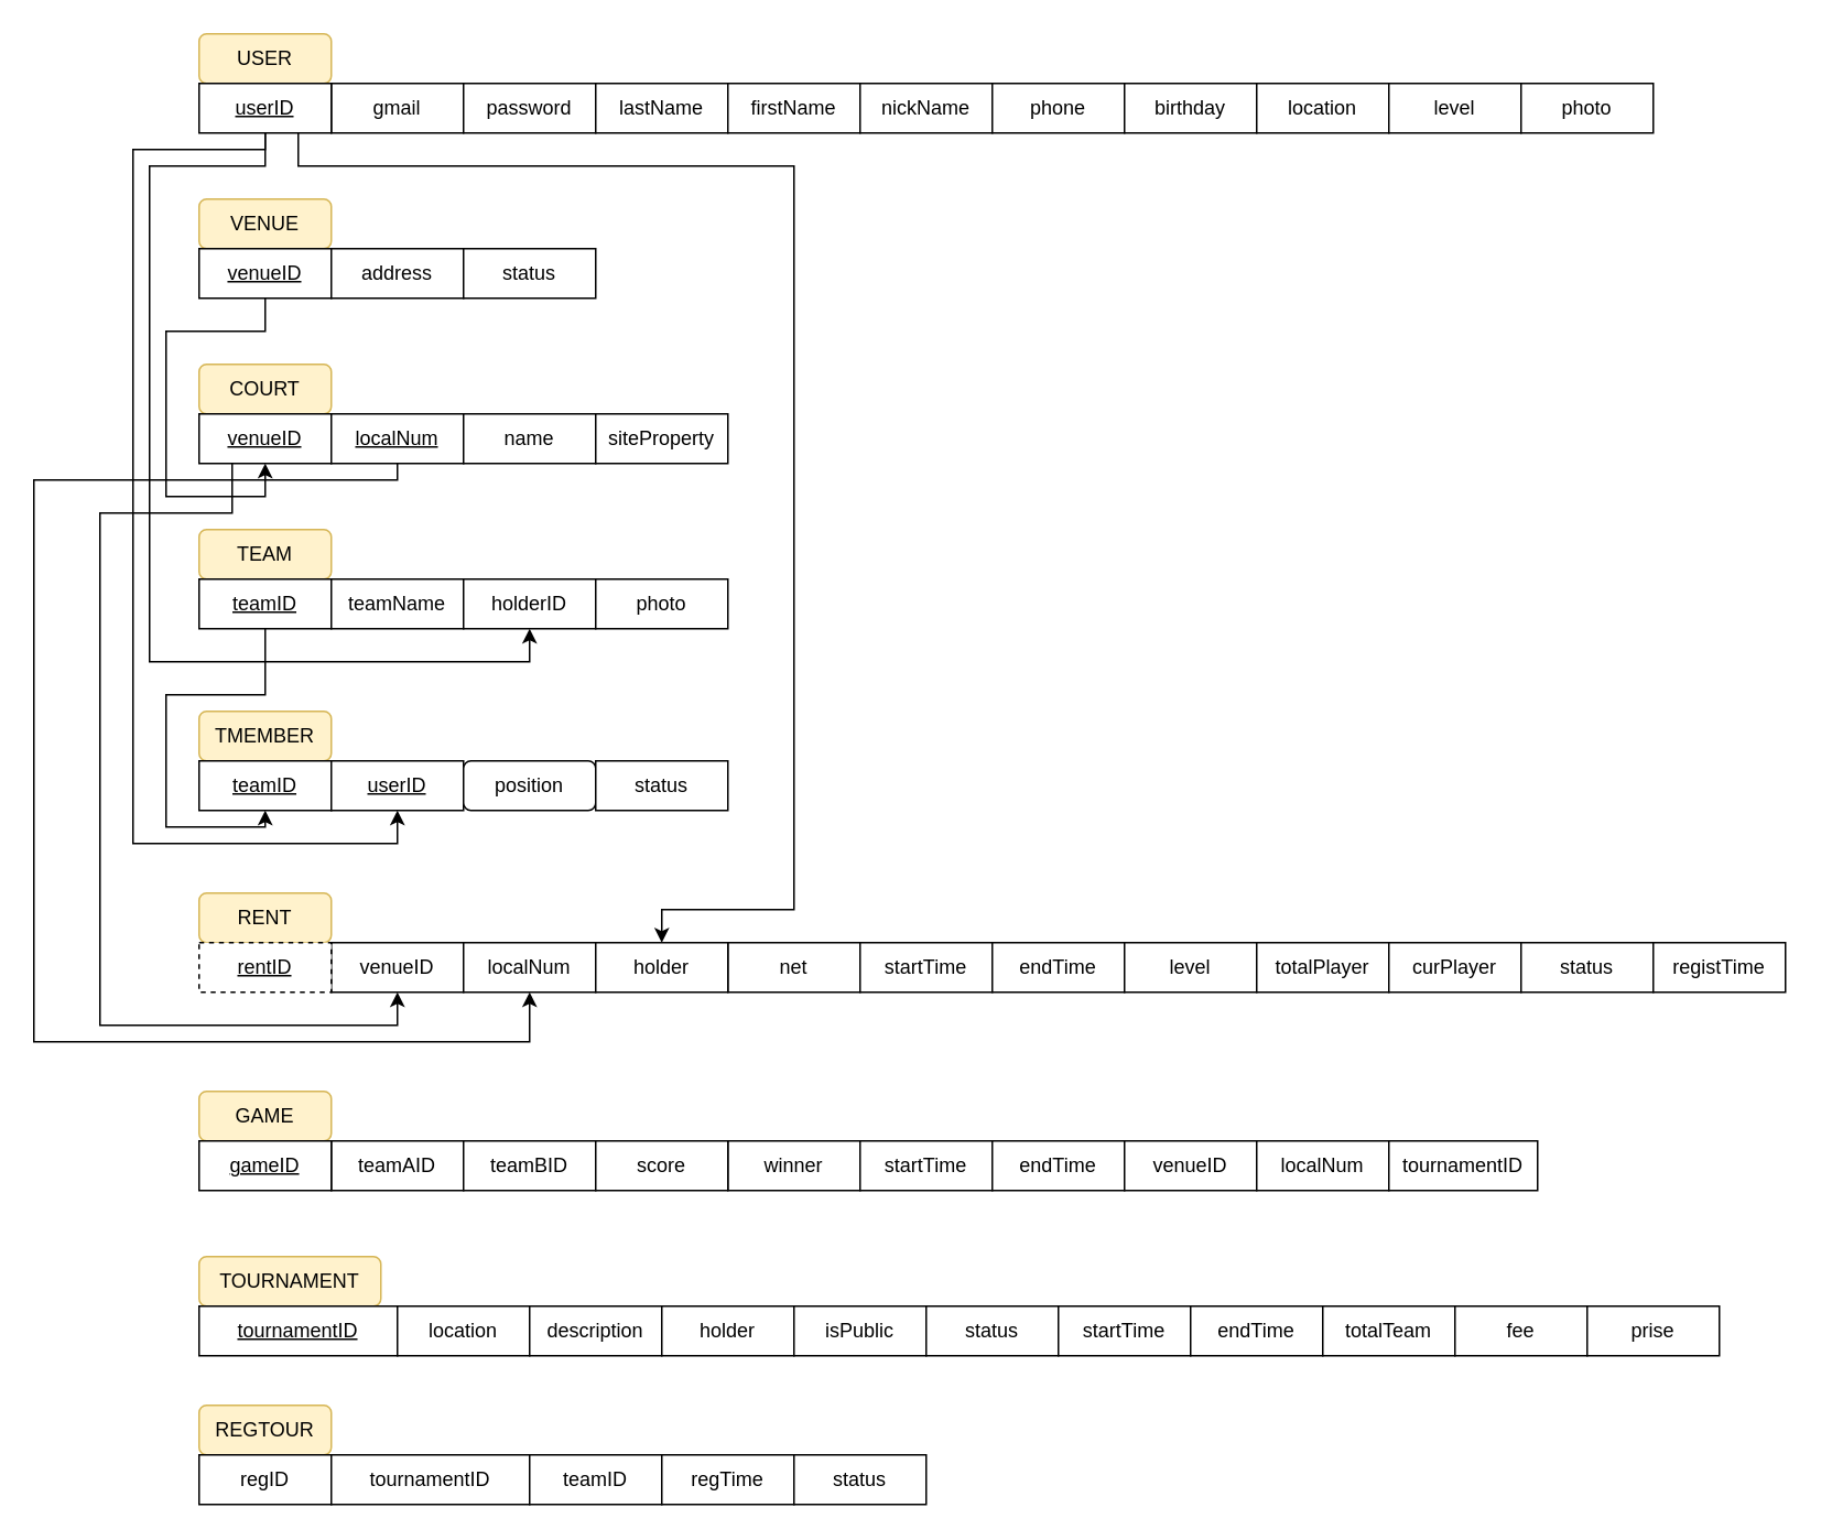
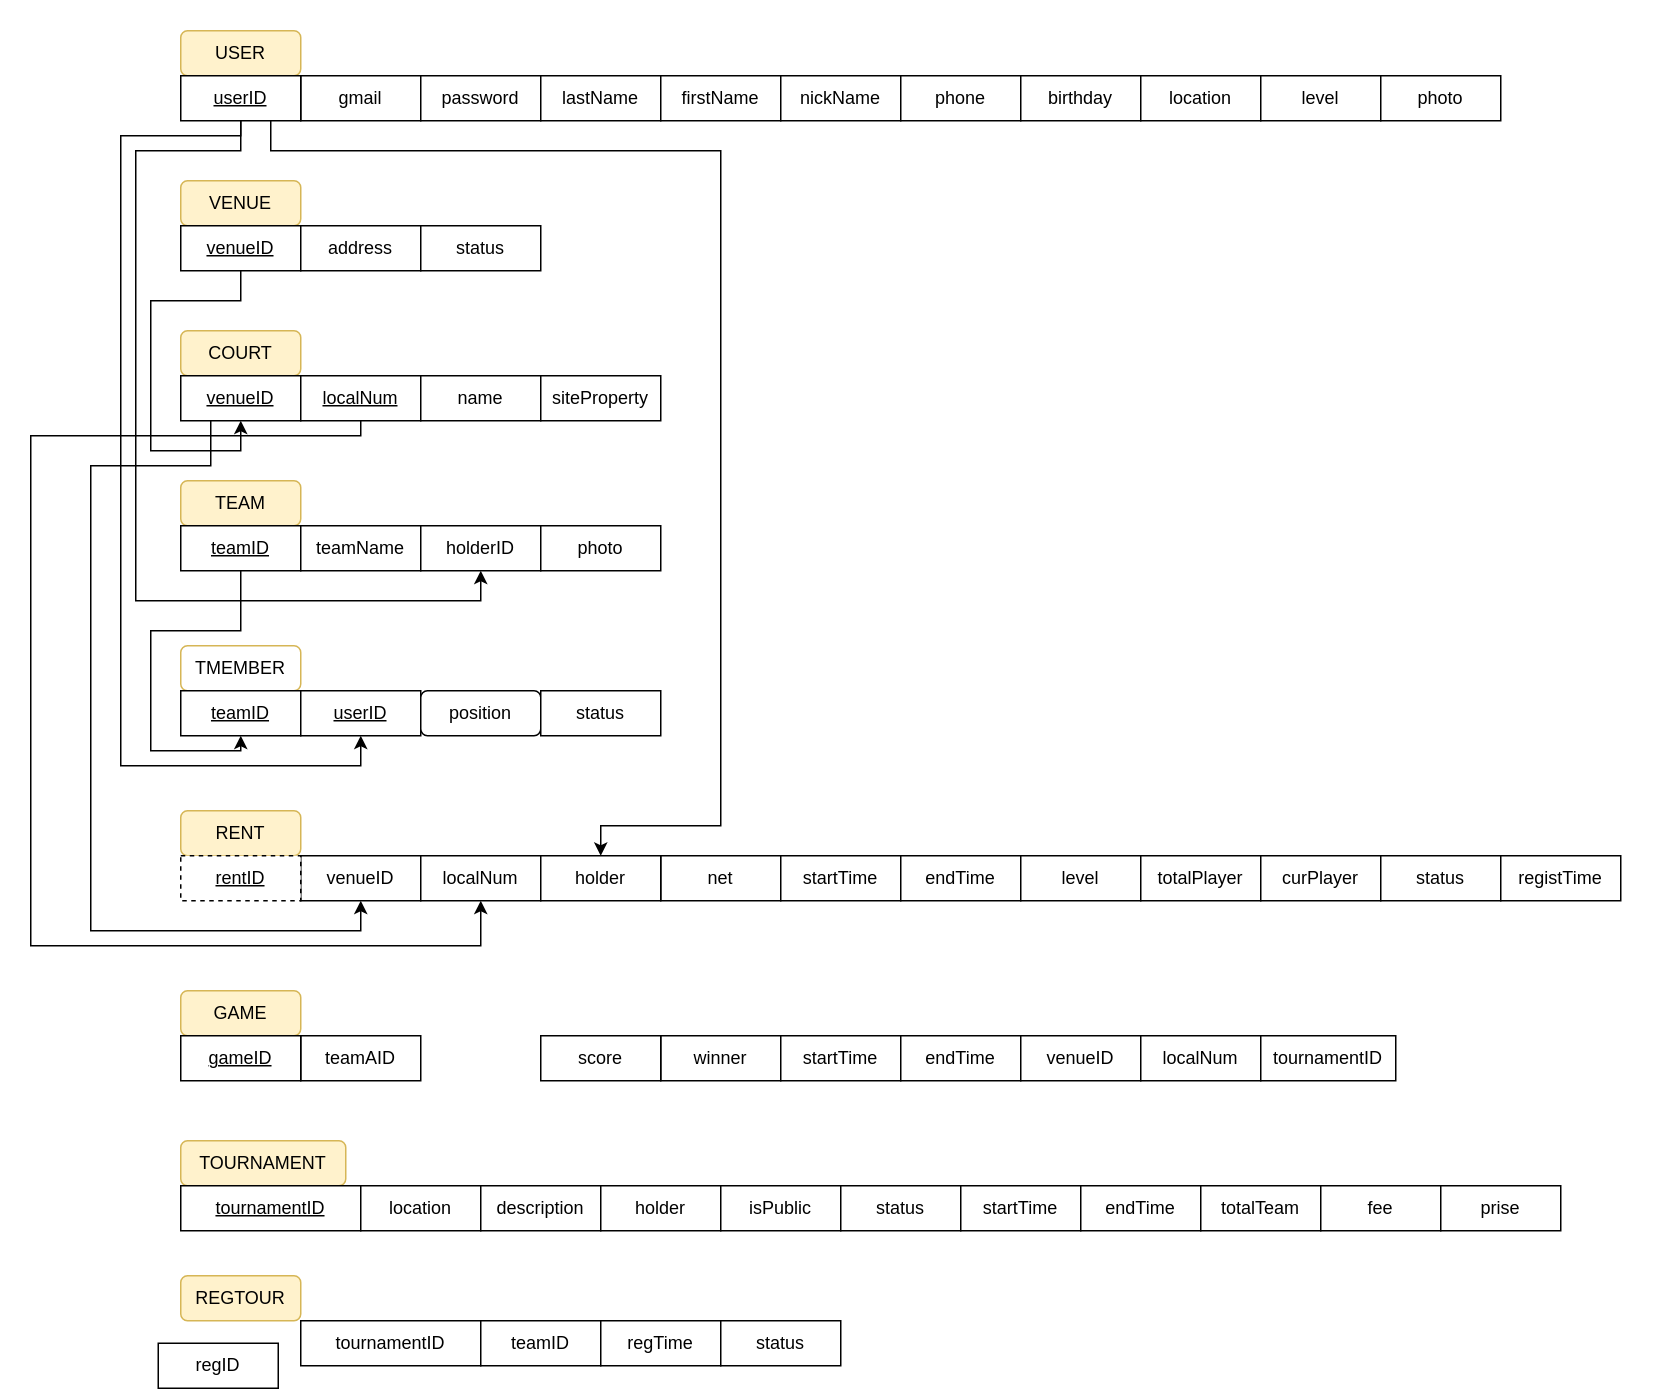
- <mxCell id="35" value="TMEMBER" style="rounded=1;whiteSpace=wrap;html=1;fillColor=#fff2cc;strokeColor=#d6b656;" vertex="1" parent="1"><mxGeometry x="120" y="430" width="80" height="30" as="geometry" /></mxCell>
+ <mxCell id="35" value="TMEMBER" style="rounded=1;whiteSpace=wrap;html=1;fillColor=#ffffff;strokeColor=#d6b656;" vertex="1" parent="1"><mxGeometry x="120" y="430" width="80" height="30" as="geometry" /></mxCell>
- <mxCell id="55" value="teamBID" style="rounded=0;whiteSpace=wrap;html=1;" vertex="1" parent="1"><mxGeometry x="280" y="690" width="80" height="30" as="geometry" /></mxCell>
- <mxCell id="70" value="regID" style="rounded=0;whiteSpace=wrap;html=1;" vertex="1" parent="1"><mxGeometry x="120" y="880" width="80" height="30" as="geometry" /></mxCell>
+ <mxCell id="70" value="regID" style="rounded=0;whiteSpace=wrap;html=1;" vertex="1" parent="1"><mxGeometry x="105" y="895" width="80" height="30" as="geometry" /></mxCell>
